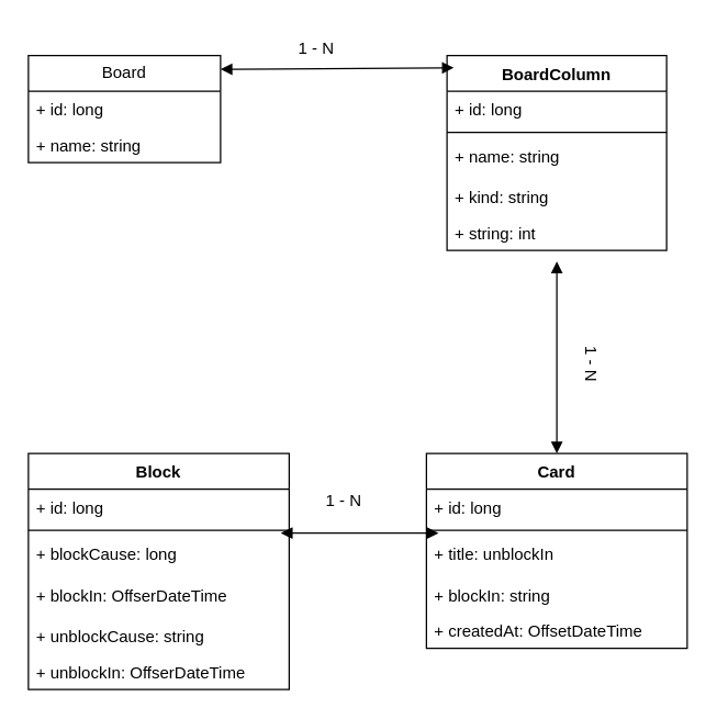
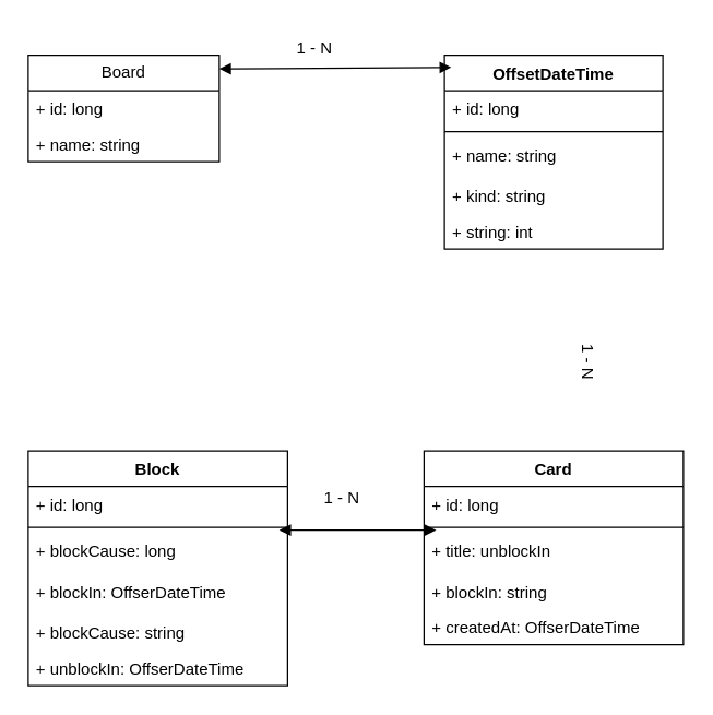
- <mxCell id="5" value="BoardColumn" style="swimlane;fontStyle=1;align=center;verticalAlign=top;childLayout=stackLayout;horizontal=1;startSize=26;horizontalStack=0;resizeParent=1;resizeParentMax=0;resizeLast=0;collapsible=1;marginBottom=0;whiteSpace=wrap;html=1;" vertex="1" parent="1"><mxGeometry x="325" y="40" width="160" height="142" as="geometry" /></mxCell>
+ <mxCell id="5" value="OffsetDateTime" style="swimlane;fontStyle=1;align=center;verticalAlign=top;childLayout=stackLayout;horizontal=1;startSize=26;horizontalStack=0;resizeParent=1;resizeParentMax=0;resizeLast=0;collapsible=1;marginBottom=0;whiteSpace=wrap;html=1;" vertex="1" parent="1"><mxGeometry x="325" y="40" width="160" height="142" as="geometry" /></mxCell>
- <mxCell id="19" value="" style="endArrow=block;startArrow=block;endFill=1;startFill=1;html=1;rounded=0;exitX=0.5;exitY=1.308;exitDx=0;exitDy=0;exitPerimeter=0;entryX=0.5;entryY=0;entryDx=0;entryDy=0;" edge="1" parent="1" source="10" target="13"><mxGeometry width="160" relative="1" as="geometry"><mxPoint x="400" y="210" as="sourcePoint" /><mxPoint x="400" y="310" as="targetPoint" /></mxGeometry></mxCell>
- <mxCell id="18" value="&lt;div&gt;+ createdAt: OffsetDateTime&lt;/div&gt;" style="text;strokeColor=none;fillColor=none;align=left;verticalAlign=top;spacingLeft=4;spacingRight=4;overflow=hidden;rotatable=0;points=[[0,0.5],[1,0.5]];portConstraint=eastwest;whiteSpace=wrap;html=1;" vertex="1" parent="13"><mxGeometry y="116" width="190" height="26" as="geometry" /></mxCell>
+ <mxCell id="18" value="&lt;div&gt;+ createdAt: OffserDateTime&lt;/div&gt;" style="text;strokeColor=none;fillColor=none;align=left;verticalAlign=top;spacingLeft=4;spacingRight=4;overflow=hidden;rotatable=0;points=[[0,0.5],[1,0.5]];portConstraint=eastwest;whiteSpace=wrap;html=1;" vertex="1" parent="13"><mxGeometry y="116" width="190" height="26" as="geometry" /></mxCell>
- <mxCell id="26" value="&lt;div&gt;+ unblockCause: string&lt;/div&gt;" style="text;strokeColor=none;fillColor=none;align=left;verticalAlign=top;spacingLeft=4;spacingRight=4;overflow=hidden;rotatable=0;points=[[0,0.5],[1,0.5]];portConstraint=eastwest;whiteSpace=wrap;html=1;" vertex="1" parent="21"><mxGeometry y="120" width="190" height="26" as="geometry" /></mxCell>
+ <mxCell id="26" value="&lt;div&gt;+ blockCause: string&lt;/div&gt;" style="text;strokeColor=none;fillColor=none;align=left;verticalAlign=top;spacingLeft=4;spacingRight=4;overflow=hidden;rotatable=0;points=[[0,0.5],[1,0.5]];portConstraint=eastwest;whiteSpace=wrap;html=1;" vertex="1" parent="21"><mxGeometry y="120" width="190" height="26" as="geometry" /></mxCell>
